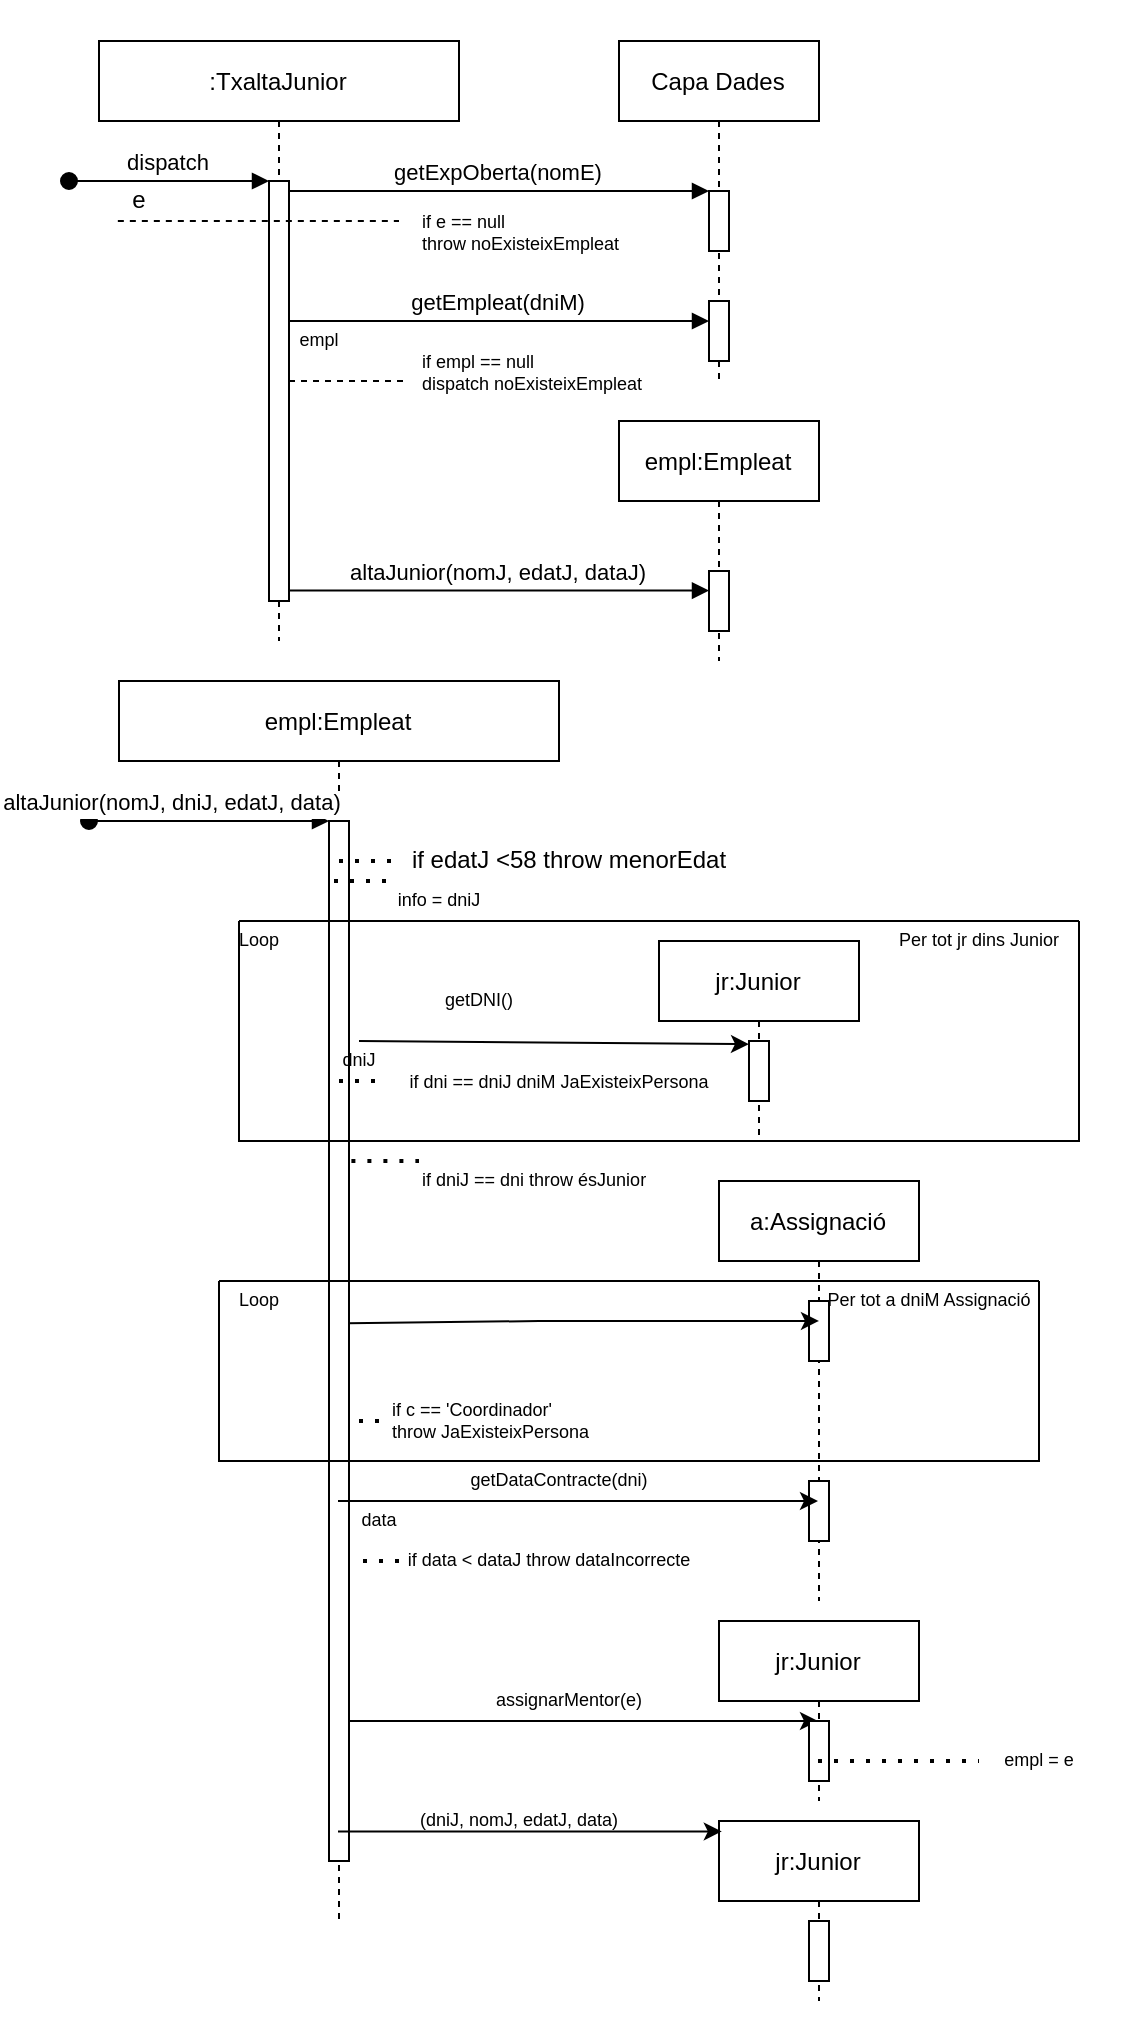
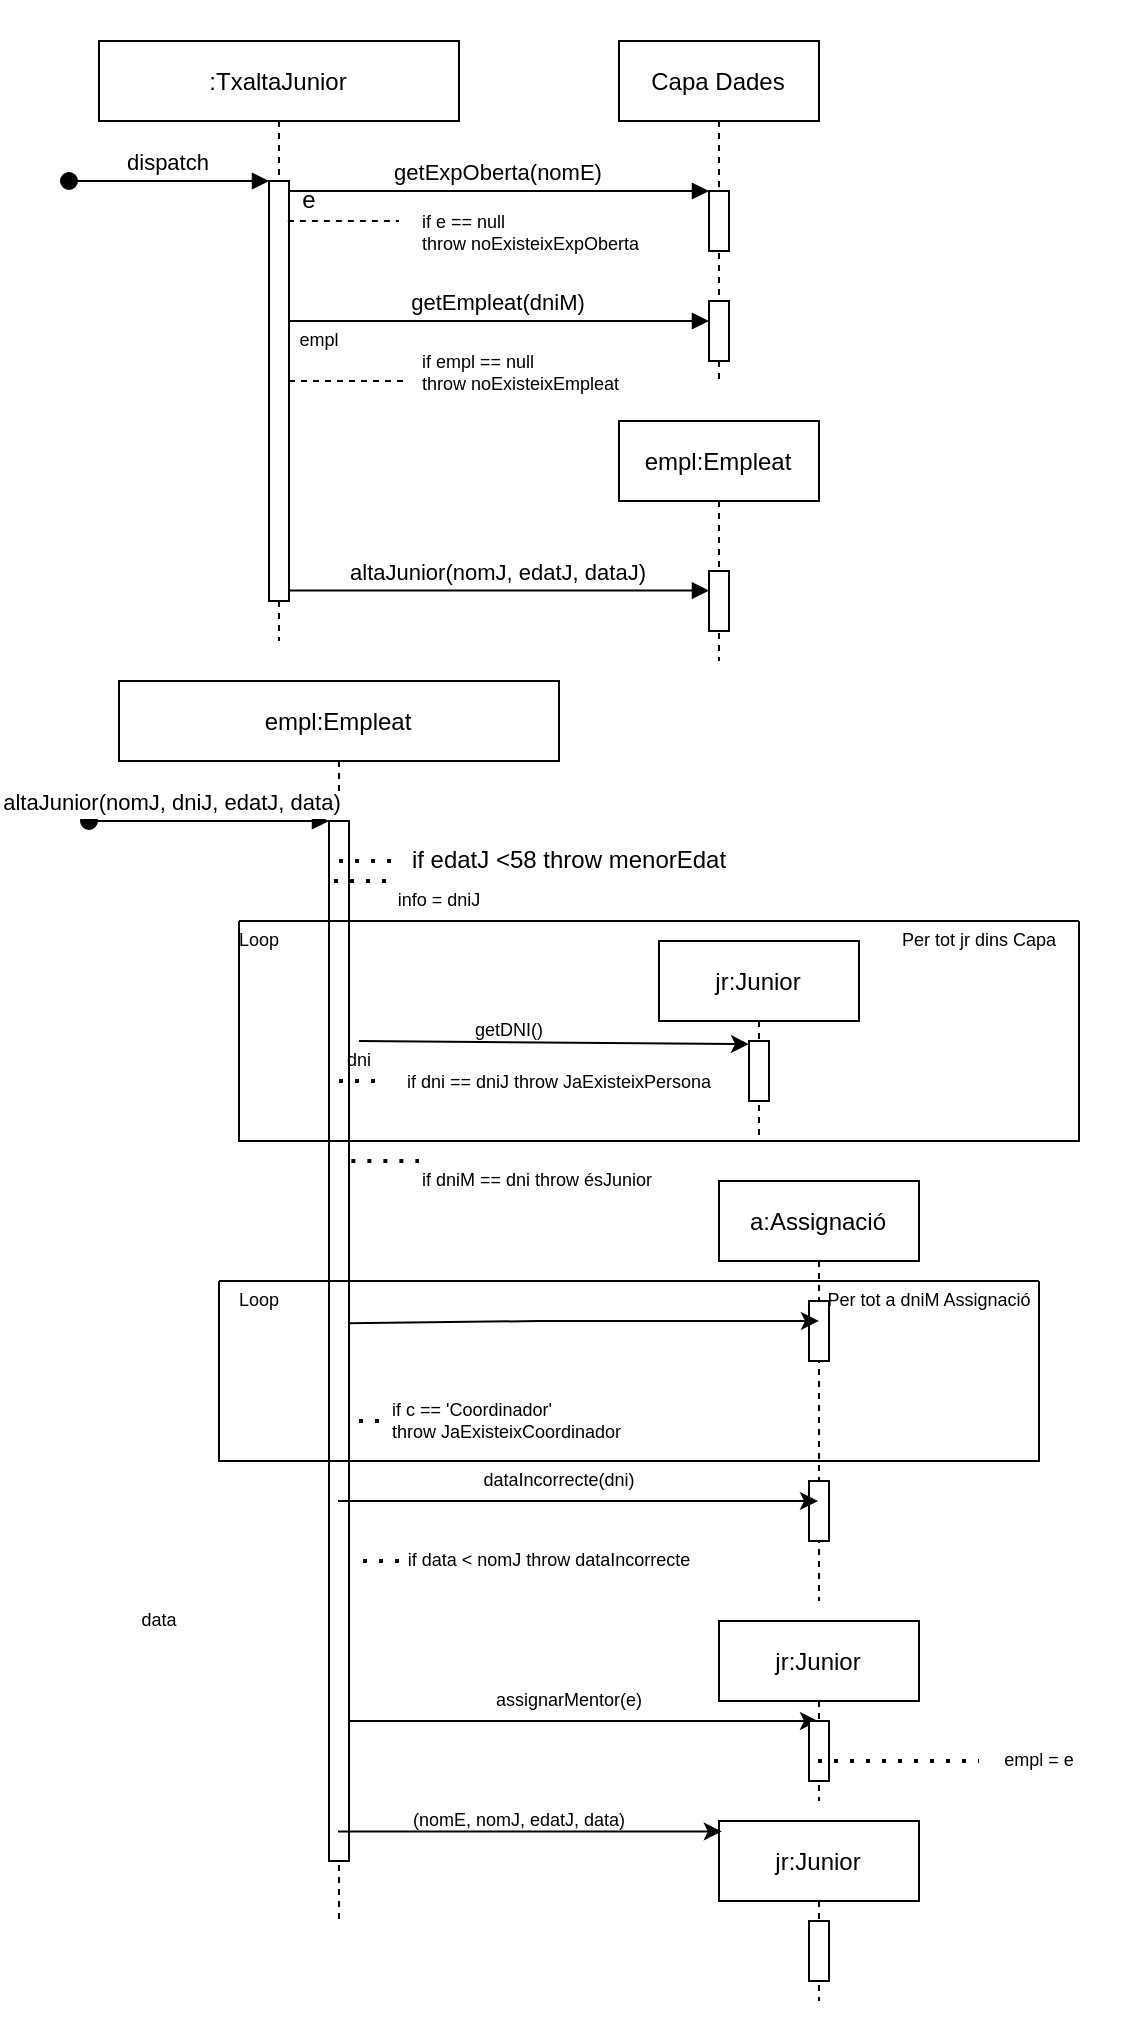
- <mxCell id="5" value="e" style="text;html=1;align=center;verticalAlign=middle;resizable=0;points=[];autosize=1;strokeColor=none;fillColor=none;" vertex="1" parent="2"><mxGeometry x="10" y="70" width="20" height="20" as="geometry" /></mxCell>
+ <mxCell id="5" value="e" style="text;html=1;align=center;verticalAlign=middle;resizable=0;points=[];autosize=1;strokeColor=none;fillColor=none;" vertex="1" parent="2"><mxGeometry x="95" y="70" width="20" height="20" as="geometry" /></mxCell>
- <mxCell id="13" value="&lt;font style=&quot;font-size: 9px;&quot;&gt;if e == null &lt;br&gt;&lt;div style=&quot;&quot;&gt;&lt;span style=&quot;background-color: initial;&quot;&gt;throw noExisteixEmpleat&lt;/span&gt;&lt;/div&gt;&lt;/font&gt;" style="text;html=1;align=left;verticalAlign=middle;resizable=0;points=[];autosize=1;strokeColor=none;fillColor=none;" vertex="1" parent="1"><mxGeometry x="180" y="100" width="120" height="30" as="geometry" /></mxCell>
+ <mxCell id="13" value="&lt;font style=&quot;font-size: 9px;&quot;&gt;if e == null &lt;br&gt;&lt;div style=&quot;&quot;&gt;&lt;span style=&quot;background-color: initial;&quot;&gt;throw noExisteixExpOberta&lt;/span&gt;&lt;/div&gt;&lt;/font&gt;" style="text;html=1;align=left;verticalAlign=middle;resizable=0;points=[];autosize=1;strokeColor=none;fillColor=none;" vertex="1" parent="1"><mxGeometry x="180" y="100" width="120" height="30" as="geometry" /></mxCell>
- <mxCell id="15" value="&lt;font style=&quot;font-size: 9px;&quot;&gt;if empl == null &lt;br&gt;&lt;div style=&quot;&quot;&gt;&lt;span style=&quot;background-color: initial;&quot;&gt;dispatch noExisteixEmpleat&lt;/span&gt;&lt;/div&gt;&lt;/font&gt;" style="text;html=1;align=left;verticalAlign=middle;resizable=0;points=[];autosize=1;strokeColor=none;fillColor=none;" vertex="1" parent="1"><mxGeometry x="180" y="170" width="110" height="30" as="geometry" /></mxCell>
+ <mxCell id="15" value="&lt;font style=&quot;font-size: 9px;&quot;&gt;if empl == null &lt;br&gt;&lt;div style=&quot;&quot;&gt;&lt;span style=&quot;background-color: initial;&quot;&gt;throw noExisteixEmpleat&lt;/span&gt;&lt;/div&gt;&lt;/font&gt;" style="text;html=1;align=left;verticalAlign=middle;resizable=0;points=[];autosize=1;strokeColor=none;fillColor=none;" vertex="1" parent="1"><mxGeometry x="180" y="170" width="110" height="30" as="geometry" /></mxCell>
- <mxCell id="40" value="Per tot jr dins Junior" style="text;html=1;align=center;verticalAlign=middle;resizable=0;points=[];autosize=1;strokeColor=none;fillColor=none;fontSize=9;" vertex="1" parent="38"><mxGeometry x="320" width="100" height="20" as="geometry" /></mxCell>
+ <mxCell id="40" value="Per tot jr dins Capa" style="text;html=1;align=center;verticalAlign=middle;resizable=0;points=[];autosize=1;strokeColor=none;fillColor=none;fontSize=9;" vertex="1" parent="38"><mxGeometry x="320" width="100" height="20" as="geometry" /></mxCell>
- <mxCell id="26" value="getDNI()" style="text;html=1;align=center;verticalAlign=middle;resizable=0;points=[];autosize=1;strokeColor=none;fillColor=none;fontSize=9;" vertex="1" parent="19"><mxGeometry x="155" y="150" width="50" height="20" as="geometry" /></mxCell>
+ <mxCell id="26" value="getDNI()" style="text;html=1;align=center;verticalAlign=middle;resizable=0;points=[];autosize=1;strokeColor=none;fillColor=none;fontSize=9;" vertex="1" parent="19"><mxGeometry x="170" y="165" width="50" height="20" as="geometry" /></mxCell>
- <mxCell id="23" value="dniJ" style="text;html=1;align=center;verticalAlign=middle;resizable=0;points=[];autosize=1;strokeColor=none;fillColor=none;fontSize=9;" vertex="1" parent="19"><mxGeometry x="105" y="180" width="30" height="20" as="geometry" /></mxCell>
+ <mxCell id="23" value="dni" style="text;html=1;align=center;verticalAlign=middle;resizable=0;points=[];autosize=1;strokeColor=none;fillColor=none;fontSize=9;" vertex="1" parent="19"><mxGeometry x="105" y="180" width="30" height="20" as="geometry" /></mxCell>
- <mxCell id="24" value="&lt;font style=&quot;font-size: 9px;&quot;&gt;if dni == dniJ dniM JaExisteixPersona&lt;/font&gt;" style="text;html=1;align=center;verticalAlign=middle;resizable=0;points=[];autosize=1;strokeColor=none;fillColor=none;" vertex="1" parent="19"><mxGeometry x="135" y="190" width="170" height="20" as="geometry" /></mxCell>
+ <mxCell id="24" value="&lt;font style=&quot;font-size: 9px;&quot;&gt;if dni == dniJ throw JaExisteixPersona&lt;/font&gt;" style="text;html=1;align=center;verticalAlign=middle;resizable=0;points=[];autosize=1;strokeColor=none;fillColor=none;" vertex="1" parent="19"><mxGeometry x="135" y="190" width="170" height="20" as="geometry" /></mxCell>
- <mxCell id="42" value="if dniJ == dni throw ésJunior" style="text;html=1;align=left;verticalAlign=middle;resizable=0;points=[];autosize=1;strokeColor=none;fillColor=none;fontSize=9;" vertex="1" parent="1"><mxGeometry x="180" y="580" width="130" height="20" as="geometry" /></mxCell>
+ <mxCell id="42" value="if dniM == dni throw ésJunior" style="text;html=1;align=left;verticalAlign=middle;resizable=0;points=[];autosize=1;strokeColor=none;fillColor=none;fontSize=9;" vertex="1" parent="1"><mxGeometry x="180" y="580" width="130" height="20" as="geometry" /></mxCell>
- <mxCell id="29" value="if c == 'Coordinador'&amp;nbsp;&lt;br&gt;throw JaExisteixPersona" style="text;html=1;align=left;verticalAlign=middle;resizable=0;points=[];autosize=1;strokeColor=none;fillColor=none;fontSize=9;" vertex="1" parent="19"><mxGeometry x="134.6" y="355" width="130" height="30" as="geometry" /></mxCell>
+ <mxCell id="29" value="if c == 'Coordinador'&amp;nbsp;&lt;br&gt;throw JaExisteixCoordinador" style="text;html=1;align=left;verticalAlign=middle;resizable=0;points=[];autosize=1;strokeColor=none;fillColor=none;fontSize=9;" vertex="1" parent="19"><mxGeometry x="134.6" y="355" width="130" height="30" as="geometry" /></mxCell>
- <mxCell id="51" value="getDataContracte(dni)" style="text;html=1;align=center;verticalAlign=middle;resizable=0;points=[];autosize=1;strokeColor=none;fillColor=none;fontSize=9;" vertex="1" parent="1"><mxGeometry x="200" y="730" width="100" height="20" as="geometry" /></mxCell>
+ <mxCell id="51" value="dataIncorrecte(dni)" style="text;html=1;align=center;verticalAlign=middle;resizable=0;points=[];autosize=1;strokeColor=none;fillColor=none;fontSize=9;" vertex="1" parent="1"><mxGeometry x="200" y="730" width="100" height="20" as="geometry" /></mxCell>
- <mxCell id="52" value="data" style="text;html=1;align=center;verticalAlign=middle;resizable=0;points=[];autosize=1;strokeColor=none;fillColor=none;fontSize=9;" vertex="1" parent="1"><mxGeometry x="145" y="750" width="30" height="20" as="geometry" /></mxCell>
+ <mxCell id="52" value="data" style="text;html=1;align=center;verticalAlign=middle;resizable=0;points=[];autosize=1;strokeColor=none;fillColor=none;fontSize=9;" vertex="1" parent="1"><mxGeometry x="35" y="800" width="30" height="20" as="geometry" /></mxCell>
- <mxCell id="53" value="if data &amp;lt; dataJ throw dataIncorrecte" style="text;html=1;align=center;verticalAlign=middle;resizable=0;points=[];autosize=1;strokeColor=none;fillColor=none;fontSize=9;" vertex="1" parent="1"><mxGeometry x="165" y="770" width="160" height="20" as="geometry" /></mxCell>
+ <mxCell id="53" value="if data &amp;lt; nomJ throw dataIncorrecte" style="text;html=1;align=center;verticalAlign=middle;resizable=0;points=[];autosize=1;strokeColor=none;fillColor=none;fontSize=9;" vertex="1" parent="1"><mxGeometry x="165" y="770" width="160" height="20" as="geometry" /></mxCell>
- <mxCell id="32" value="(dniJ, nomJ, edatJ, data)" style="text;html=1;align=center;verticalAlign=middle;resizable=0;points=[];autosize=1;strokeColor=none;fillColor=none;fontSize=9;" vertex="1" parent="19"><mxGeometry x="144.6" y="560" width="110" height="20" as="geometry" /></mxCell>
+ <mxCell id="32" value="(nomE, nomJ, edatJ, data)" style="text;html=1;align=center;verticalAlign=middle;resizable=0;points=[];autosize=1;strokeColor=none;fillColor=none;fontSize=9;" vertex="1" parent="19"><mxGeometry x="144.6" y="560" width="110" height="20" as="geometry" /></mxCell>
